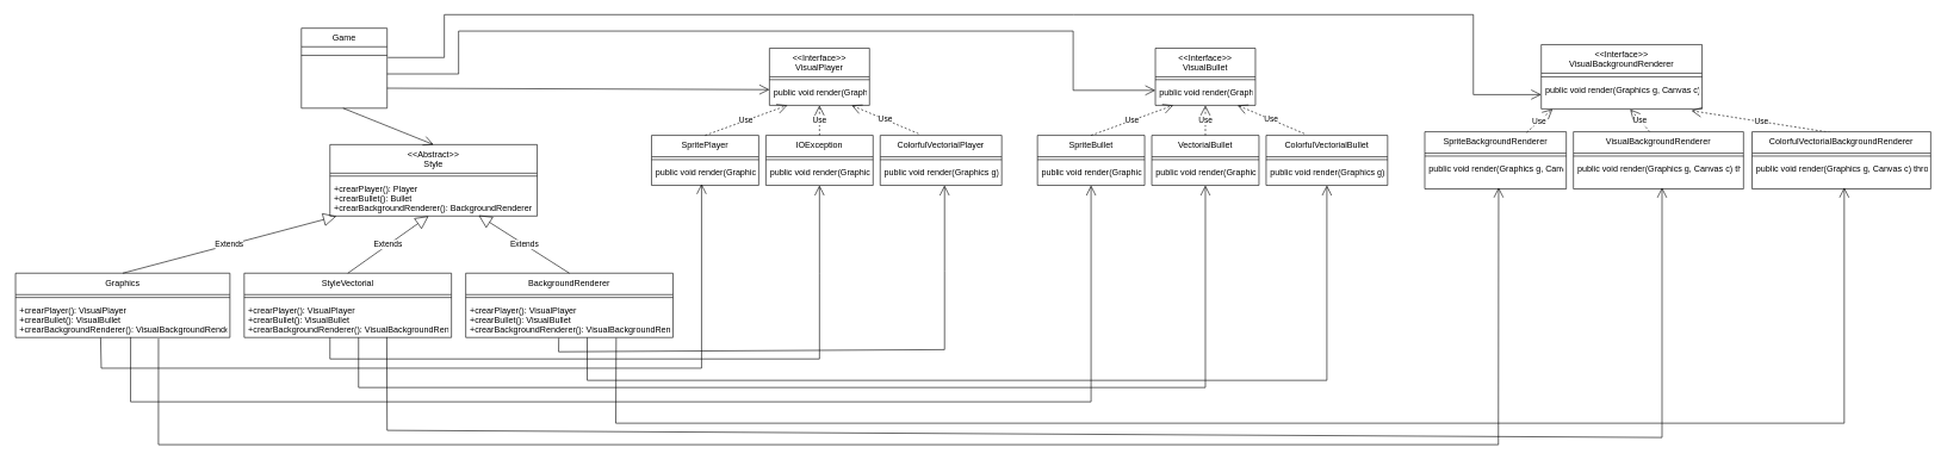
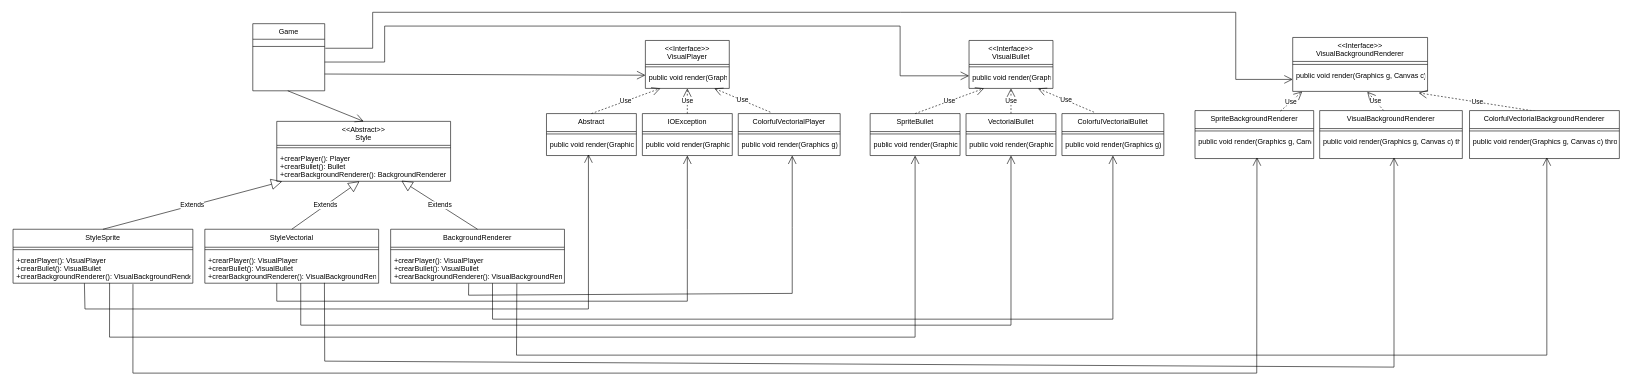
- <mxCell id="25" value="SpritePlayer" style="swimlane;fontStyle=0;align=center;verticalAlign=top;childLayout=stackLayout;horizontal=1;startSize=30;horizontalStack=0;resizeParent=1;resizeLast=0;collapsible=1;marginBottom=0;rounded=0;shadow=0;strokeWidth=1;" parent="1" vertex="1"><mxGeometry x="910" y="189" width="150" height="70" as="geometry"><mxRectangle x="550" y="140" width="160" height="26" as="alternateBounds" /></mxGeometry></mxCell>
+ <mxCell id="25" value="Abstract" style="swimlane;fontStyle=0;align=center;verticalAlign=top;childLayout=stackLayout;horizontal=1;startSize=30;horizontalStack=0;resizeParent=1;resizeLast=0;collapsible=1;marginBottom=0;rounded=0;shadow=0;strokeWidth=1;" parent="1" vertex="1"><mxGeometry x="910" y="189" width="150" height="70" as="geometry"><mxRectangle x="550" y="140" width="160" height="26" as="alternateBounds" /></mxGeometry></mxCell>
- <mxCell id="10" value="Graphics" style="swimlane;fontStyle=0;align=center;verticalAlign=top;childLayout=stackLayout;horizontal=1;startSize=30;horizontalStack=0;resizeParent=1;resizeLast=0;collapsible=1;marginBottom=0;rounded=0;shadow=0;strokeWidth=1;" parent="1" vertex="1"><mxGeometry x="20" y="382" width="300" height="90" as="geometry"><mxRectangle x="550" y="140" width="160" height="26" as="alternateBounds" /></mxGeometry></mxCell>
+ <mxCell id="10" value="StyleSprite" style="swimlane;fontStyle=0;align=center;verticalAlign=top;childLayout=stackLayout;horizontal=1;startSize=30;horizontalStack=0;resizeParent=1;resizeLast=0;collapsible=1;marginBottom=0;rounded=0;shadow=0;strokeWidth=1;" parent="1" vertex="1"><mxGeometry x="20" y="382" width="300" height="90" as="geometry"><mxRectangle x="550" y="140" width="160" height="26" as="alternateBounds" /></mxGeometry></mxCell>
